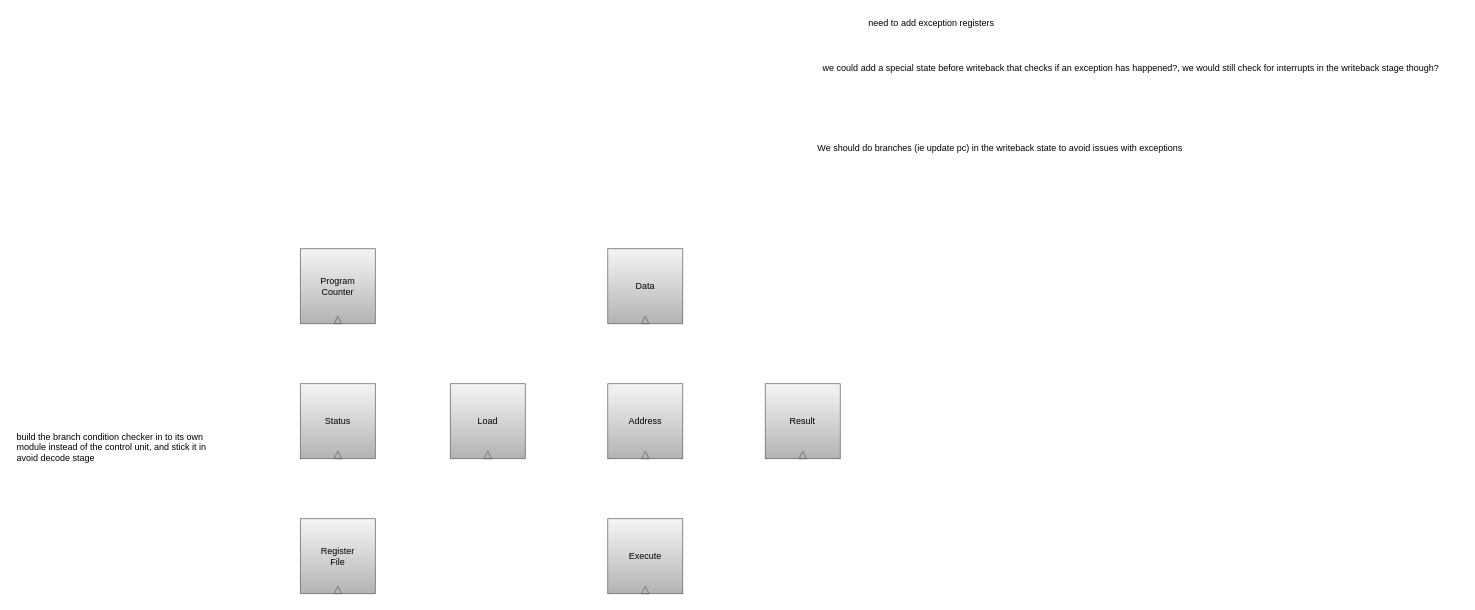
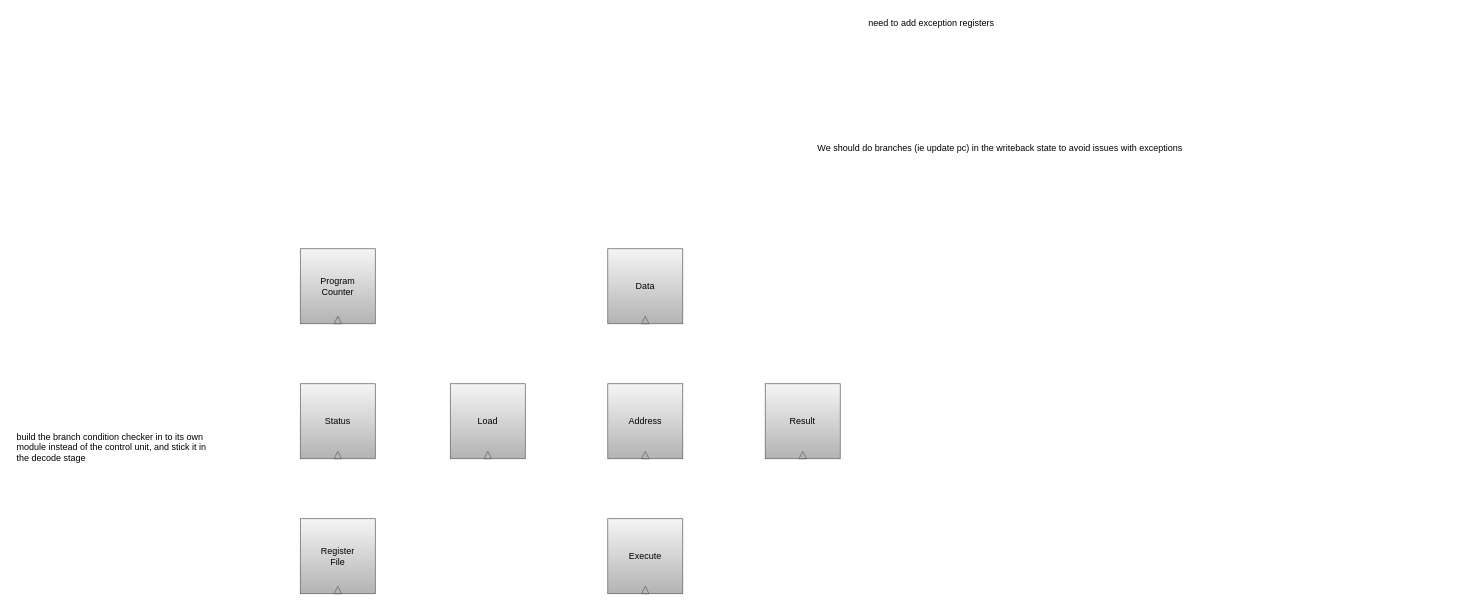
- <mxCell id="10" value="we could add a special state before writeback that checks if an exception has happened?, we would still check for interrupts in the writeback stage though?" style="text;html=1;resizable=0;points=[];autosize=1;align=left;verticalAlign=top;spacingTop=-4;" parent="1" vertex="1"><mxGeometry x="1095" y="81" width="850" height="20" as="geometry" /></mxCell>
- <mxCell id="13" value="build the branch condition checker in to its own&lt;div&gt;module instead of the control unit, and stick it in&lt;/div&gt;&lt;div&gt;avoid decode stage&lt;/div&gt;" style="text;html=1;resizable=0;points=[];autosize=1;align=left;verticalAlign=top;spacingTop=-4;" parent="1" vertex="1"><mxGeometry x="20" y="572" width="270" height="40" as="geometry" /></mxCell>
+ <mxCell id="13" value="build the branch condition checker in to its own&lt;div&gt;module instead of the control unit, and stick it in&lt;/div&gt;&lt;div&gt;the decode stage&lt;/div&gt;" style="text;html=1;resizable=0;points=[];autosize=1;align=left;verticalAlign=top;spacingTop=-4;" parent="1" vertex="1"><mxGeometry x="20" y="572" width="270" height="40" as="geometry" /></mxCell>
